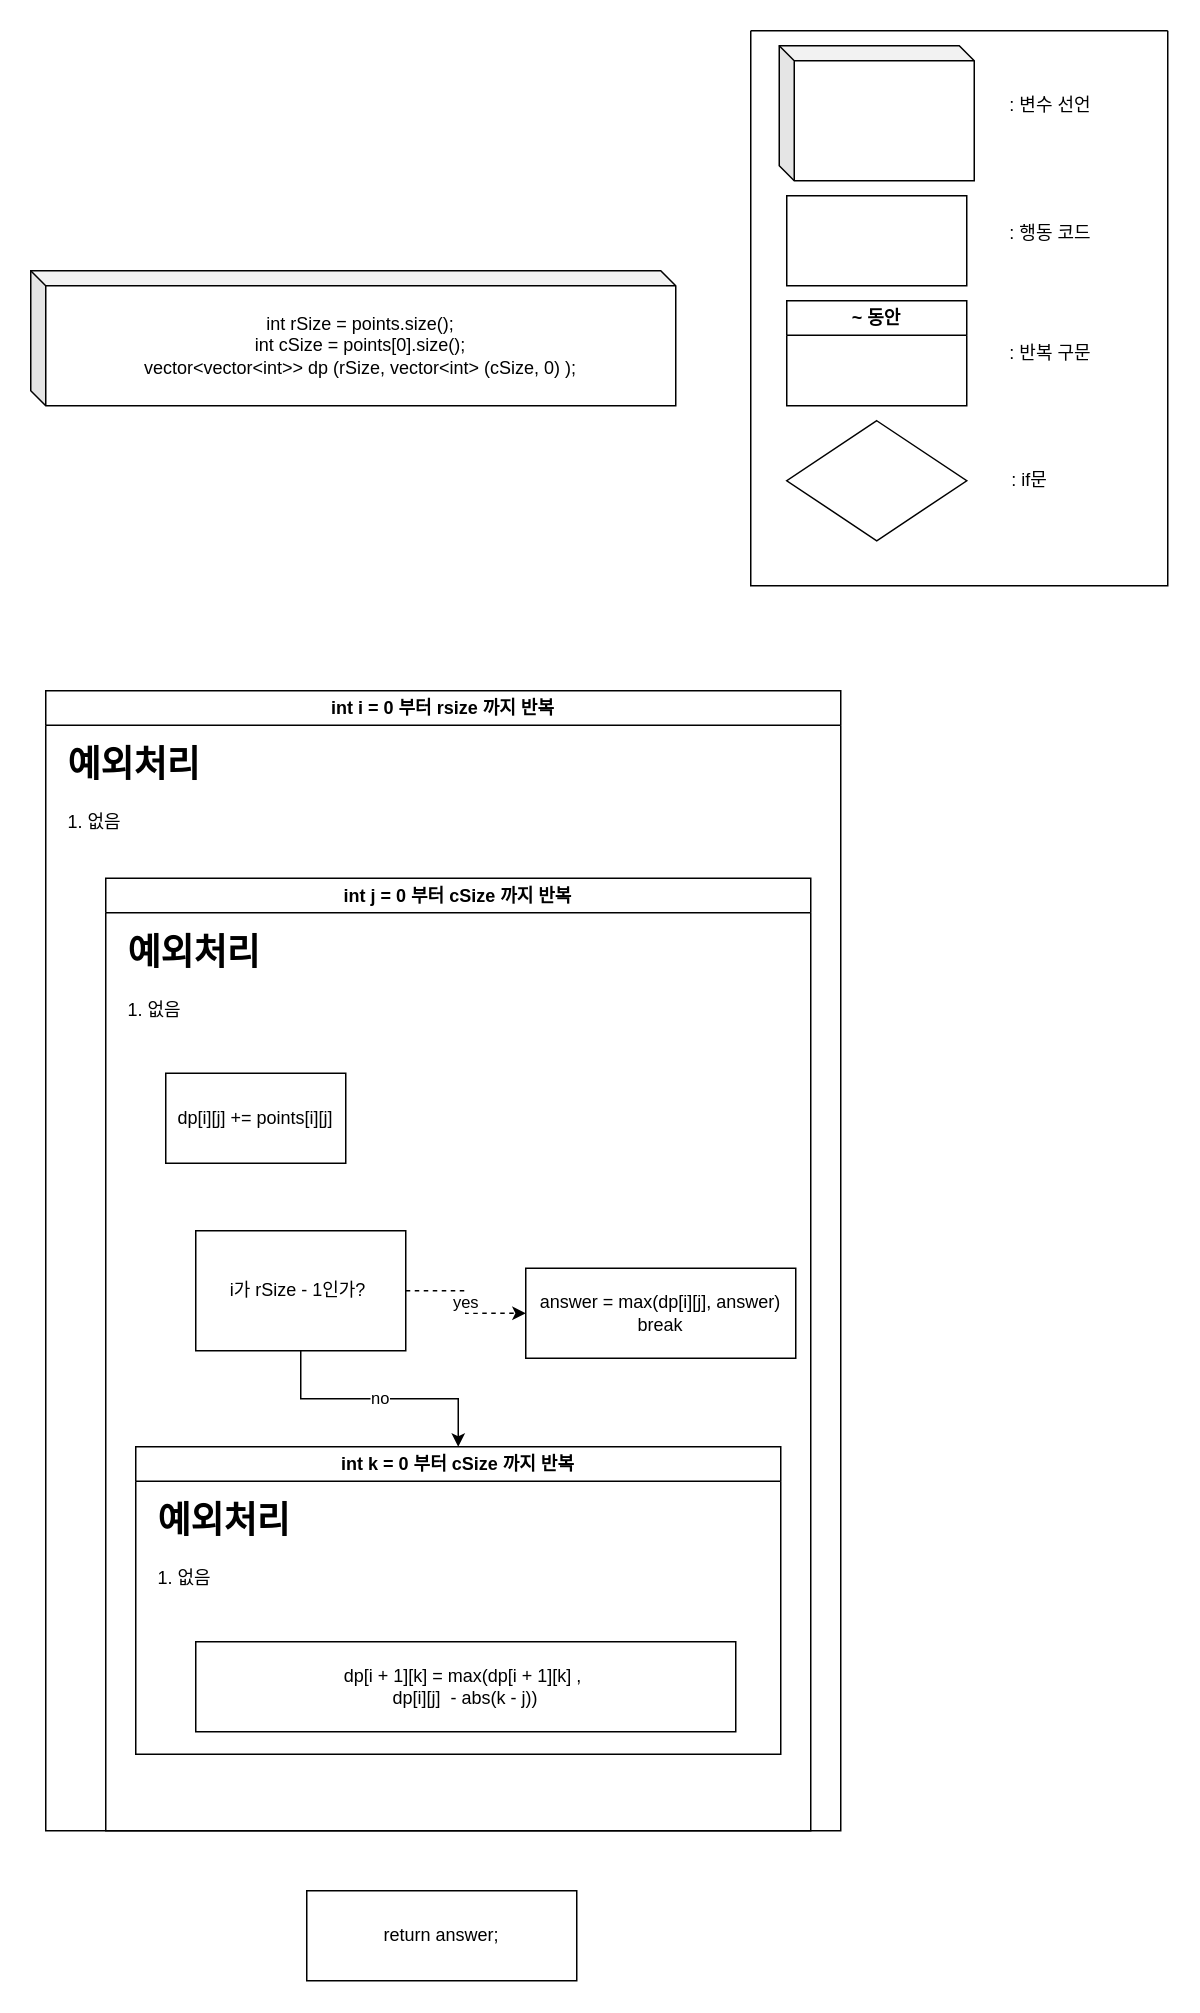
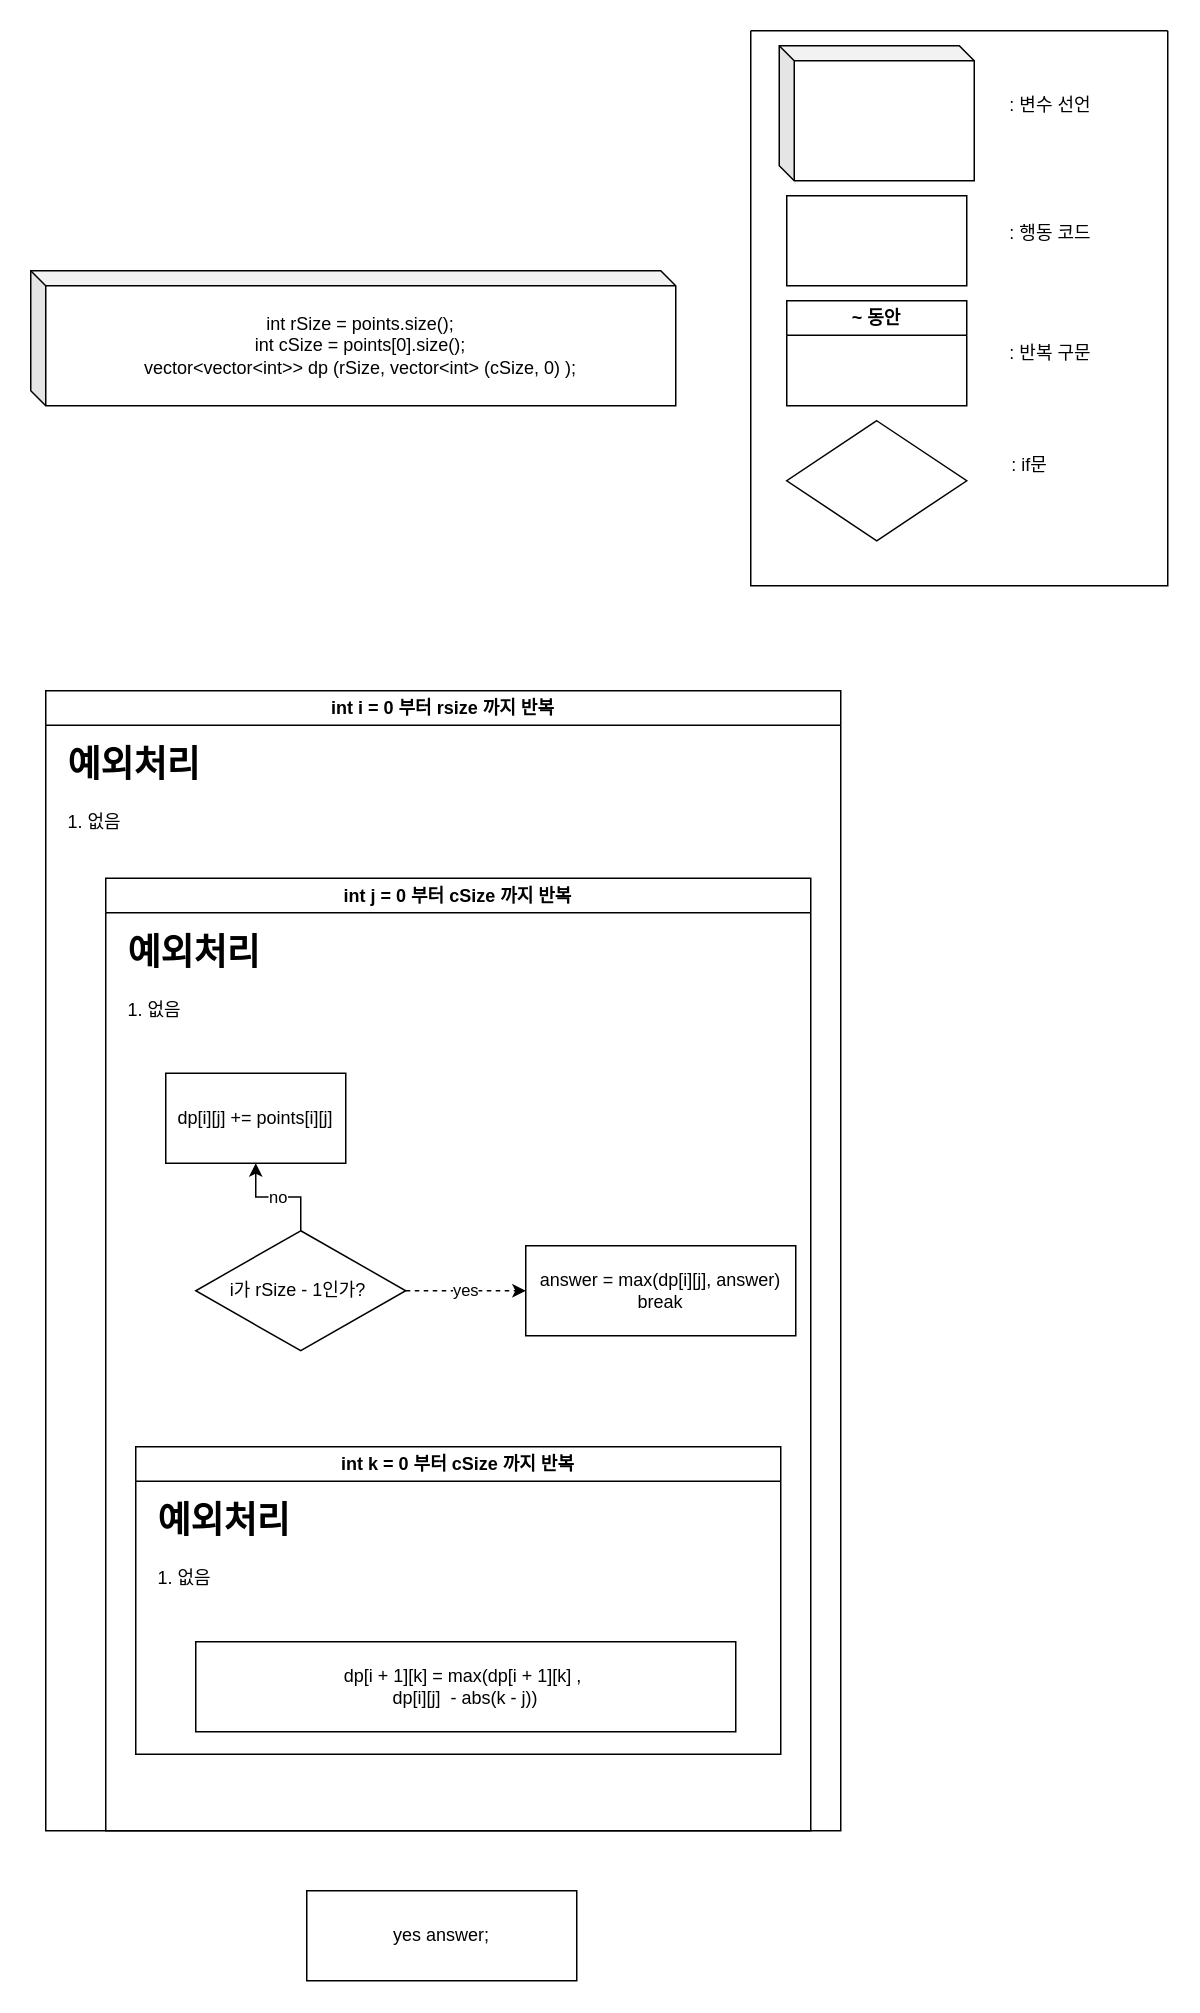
- <mxCell id="10" value=": if문" style="text;html=1;align=center;verticalAlign=middle;whiteSpace=wrap;rounded=0;" vertex="1" parent="3"><mxGeometry x="156" y="285" width="60" height="30" as="geometry" /></mxCell>
+ <mxCell id="10" value=": if문" style="text;html=1;align=center;verticalAlign=middle;whiteSpace=wrap;rounded=0;" vertex="1" parent="3"><mxGeometry x="156" y="275" width="60" height="30" as="geometry" /></mxCell>
- <mxCell id="22" value="i가 rSize - 1인가?&amp;nbsp;" style="whiteSpace=wrap;html=1;rounded=0;" vertex="1" parent="14"><mxGeometry x="60" y="235" width="140" height="80" as="geometry" /></mxCell>
+ <mxCell id="22" value="i가 rSize - 1인가?&amp;nbsp;" style="rhombus;whiteSpace=wrap;html=1;" vertex="1" parent="14"><mxGeometry x="60" y="235" width="140" height="80" as="geometry" /></mxCell>
- <mxCell id="23" value="answer = max(dp[i][j], answer)&lt;br&gt;break" style="whiteSpace=wrap;html=1;rounded=0;" vertex="1" parent="14"><mxGeometry x="280" y="260" width="180" height="60" as="geometry" /></mxCell>
+ <mxCell id="23" value="answer = max(dp[i][j], answer)&lt;br&gt;break" style="whiteSpace=wrap;html=1;rounded=0;" vertex="1" parent="14"><mxGeometry x="280" y="245" width="180" height="60" as="geometry" /></mxCell>
- <mxCell id="21" value="no" style="edgeStyle=orthogonalEdgeStyle;rounded=0;orthogonalLoop=1;jettySize=auto;html=1;" edge="1" parent="14" source="22" target="17"><mxGeometry relative="1" as="geometry" /></mxCell>
+ <mxCell id="21" value="no" style="edgeStyle=orthogonalEdgeStyle;rounded=0;orthogonalLoop=1;jettySize=auto;html=1;" edge="1" parent="14" source="22" target="16"><mxGeometry relative="1" as="geometry" /></mxCell>
- <mxCell id="24" value="return answer;" style="whiteSpace=wrap;html=1;rounded=0;" vertex="1" parent="1"><mxGeometry x="204" y="1260" width="180" height="60" as="geometry" /></mxCell>
+ <mxCell id="24" value="yes answer;" style="whiteSpace=wrap;html=1;rounded=0;" vertex="1" parent="1"><mxGeometry x="204" y="1260" width="180" height="60" as="geometry" /></mxCell>
